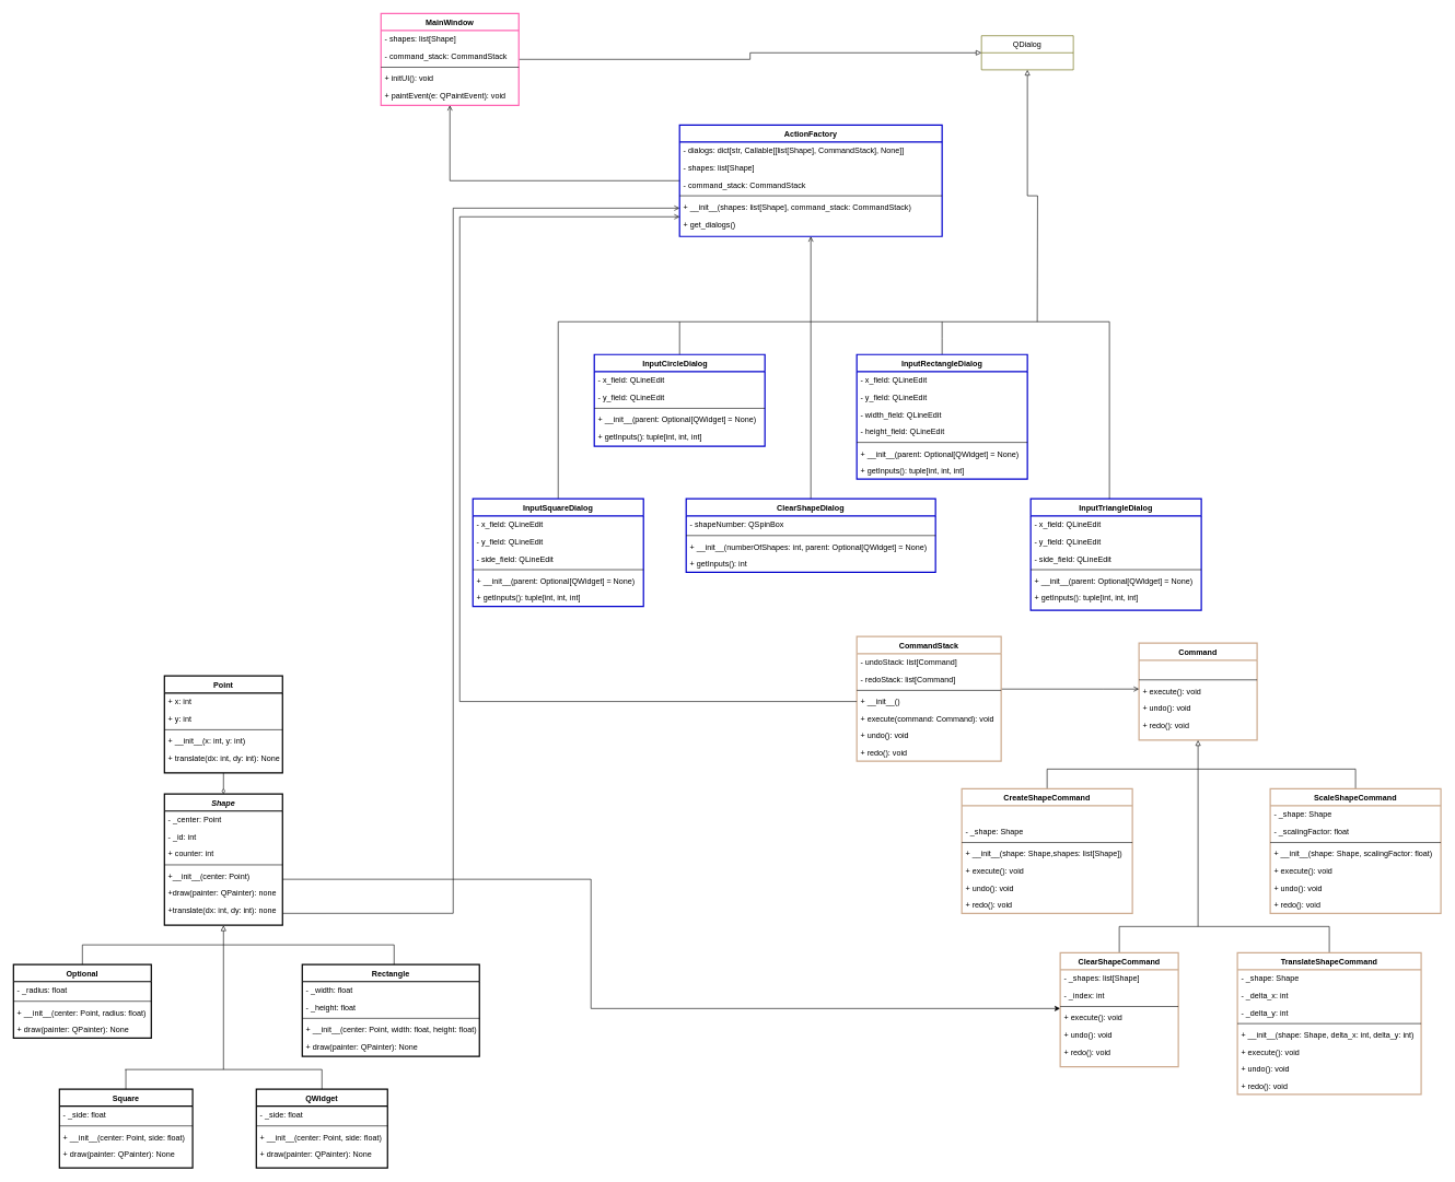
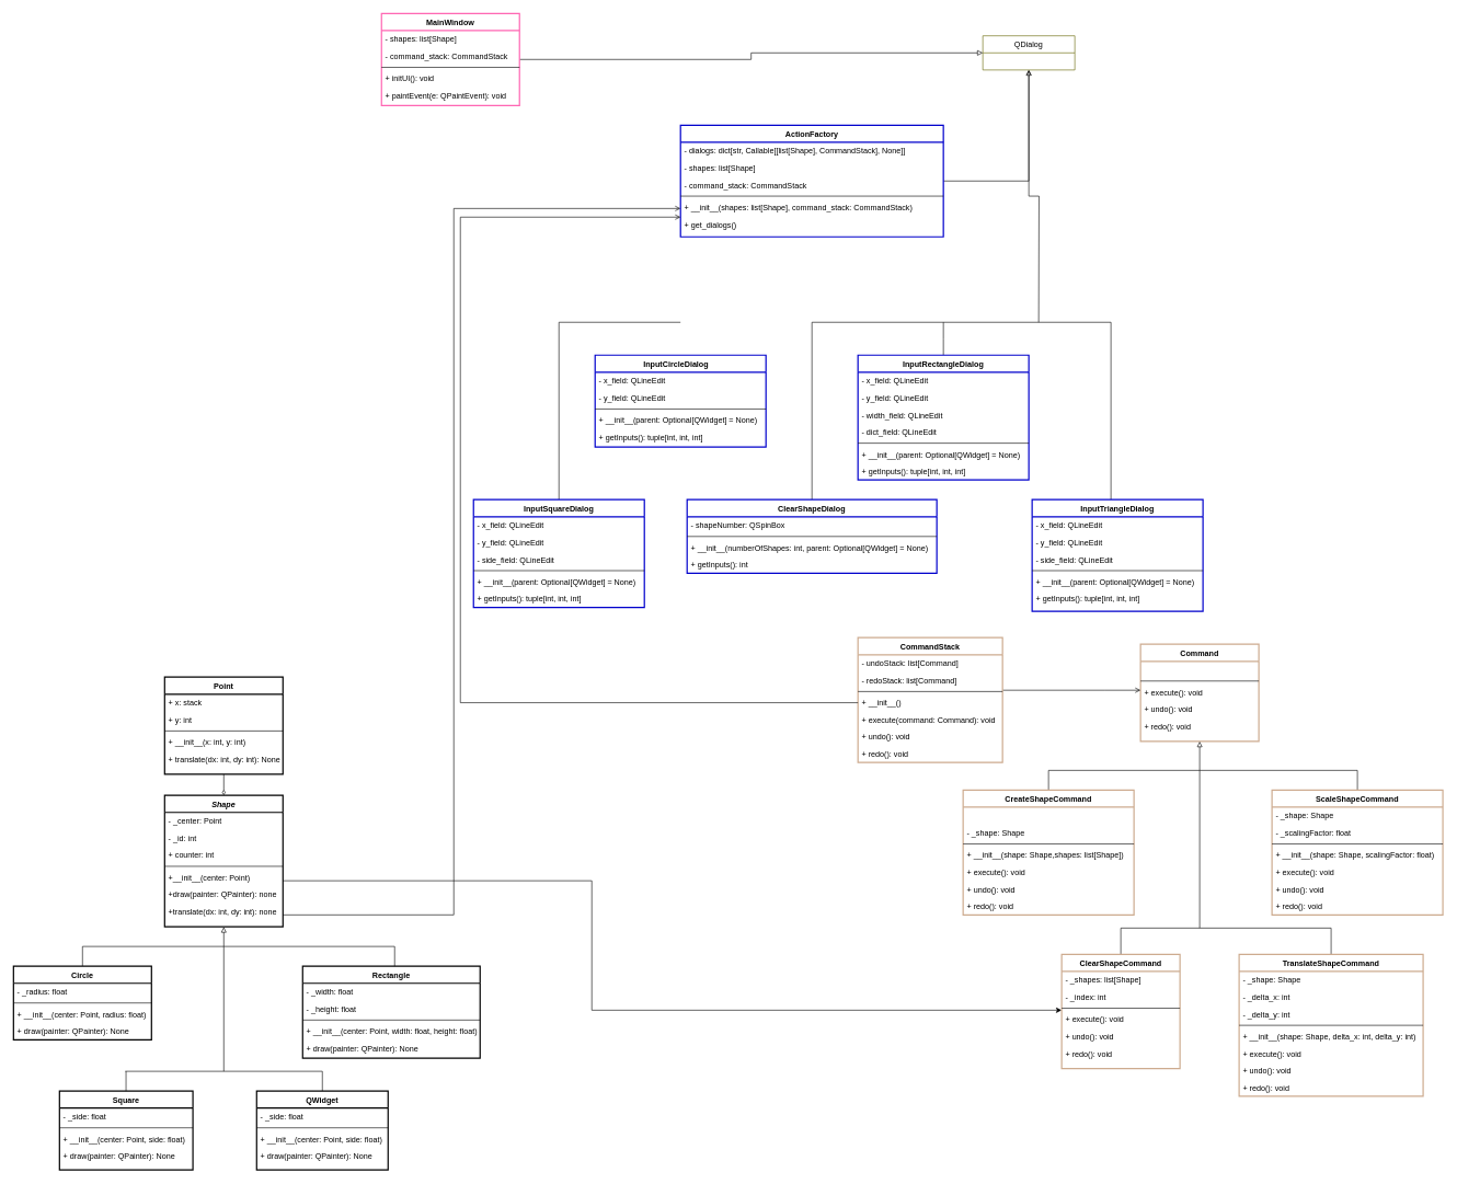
- <mxCell id="139" style="edgeStyle=orthogonalEdgeStyle;rounded=0;orthogonalLoop=1;jettySize=auto;html=1;endArrow=open;endFill=0;" edge="1" parent="1" source="140" target="150"><mxGeometry relative="1" as="geometry" /></mxCell>
+ <mxCell id="139" style="edgeStyle=orthogonalEdgeStyle;rounded=0;orthogonalLoop=1;jettySize=auto;html=1;endArrow=open;endFill=0;" edge="1" parent="1" source="140" target="148"><mxGeometry relative="1" as="geometry" /></mxCell>
- <mxCell id="101" style="edgeStyle=orthogonalEdgeStyle;rounded=0;orthogonalLoop=1;jettySize=auto;html=1;endArrow=open;endFill=0;" parent="1" source="102" target="140" edge="1"><mxGeometry relative="1" as="geometry"><Array as="points"><mxPoint x="1035" y="490" /><mxPoint x="1235" y="490" /></Array></mxGeometry></mxCell>
- <mxCell id="121" value="- height_field: QLineEdit" style="text;align=left;verticalAlign=top;spacingLeft=4;spacingRight=4;overflow=hidden;rotatable=0;points=[[0,0.5],[1,0.5]];portConstraint=eastwest;rounded=0;shadow=0;html=0;" parent="117" vertex="1"><mxGeometry y="104" width="260" height="26" as="geometry" /></mxCell>
+ <mxCell id="121" value="- dict_field: QLineEdit" style="text;align=left;verticalAlign=top;spacingLeft=4;spacingRight=4;overflow=hidden;rotatable=0;points=[[0,0.5],[1,0.5]];portConstraint=eastwest;rounded=0;shadow=0;html=0;" parent="117" vertex="1"><mxGeometry y="104" width="260" height="26" as="geometry" /></mxCell>
- <mxCell id="41" value="+ x: int&#10;" style="text;align=left;verticalAlign=top;spacingLeft=4;spacingRight=4;overflow=hidden;rotatable=0;points=[[0,0.5],[1,0.5]];portConstraint=eastwest;" parent="40" vertex="1"><mxGeometry y="26" width="180" height="26" as="geometry" /></mxCell>
+ <mxCell id="41" value="+ x: stack&#10;" style="text;align=left;verticalAlign=top;spacingLeft=4;spacingRight=4;overflow=hidden;rotatable=0;points=[[0,0.5],[1,0.5]];portConstraint=eastwest;" parent="40" vertex="1"><mxGeometry y="26" width="180" height="26" as="geometry" /></mxCell>
- <mxCell id="13" value="Optional" style="swimlane;fontStyle=1;align=center;verticalAlign=top;childLayout=stackLayout;horizontal=1;startSize=26;horizontalStack=0;resizeParent=1;resizeLast=0;collapsible=1;marginBottom=0;rounded=0;shadow=0;strokeWidth=2;" parent="1" vertex="1"><mxGeometry x="20" y="1470" width="210" height="112" as="geometry"><mxRectangle x="130" y="380" width="160" height="26" as="alternateBounds" /></mxGeometry></mxCell>
+ <mxCell id="13" value="Circle" style="swimlane;fontStyle=1;align=center;verticalAlign=top;childLayout=stackLayout;horizontal=1;startSize=26;horizontalStack=0;resizeParent=1;resizeLast=0;collapsible=1;marginBottom=0;rounded=0;shadow=0;strokeWidth=2;" parent="1" vertex="1"><mxGeometry x="20" y="1470" width="210" height="112" as="geometry"><mxRectangle x="130" y="380" width="160" height="26" as="alternateBounds" /></mxGeometry></mxCell>
